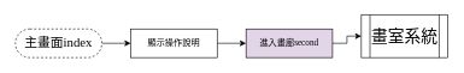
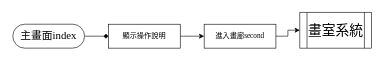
- <mxCell id="3" value="&lt;h2&gt;&lt;span style=&quot;font-weight: normal;&quot;&gt;主畫面index&lt;/span&gt;&lt;/h2&gt;" style="rounded=1;whiteSpace=wrap;html=1;fontSize=12;glass=0;strokeWidth=1;shadow=0;fontFamily=Kiwi Maru;fontSource=https%3A%2F%2Ffonts.googleapis.com%2Fcss%3Ffamily%3DKiwi%2BMaru;arcSize=50;dashed=1;" parent="1" vertex="1"><mxGeometry x="20" y="40" width="120" height="40" as="geometry" /></mxCell>
+ <mxCell id="3" value="&lt;h2&gt;&lt;span style=&quot;font-weight: normal;&quot;&gt;主畫面index&lt;/span&gt;&lt;/h2&gt;" style="rounded=1;whiteSpace=wrap;html=1;fontSize=12;glass=0;strokeWidth=1;shadow=0;fontFamily=Kiwi Maru;fontSource=https%3A%2F%2Ffonts.googleapis.com%2Fcss%3Ffamily%3DKiwi%2BMaru;arcSize=50;" parent="1" vertex="1"><mxGeometry x="20" y="40" width="120" height="40" as="geometry" /></mxCell>
- <mxCell id="2" value="" style="edgeStyle=orthogonalEdgeStyle;rounded=0;orthogonalLoop=1;jettySize=auto;html=1;fontFamily=Kiwi Maru;fontSource=https%3A%2F%2Ffonts.googleapis.com%2Fcss%3Ffamily%3DKiwi%2BMaru;" edge="1" parent="1" source="3" target="5"><mxGeometry relative="1" as="geometry" /></mxCell>
+ <mxCell id="2" value="" style="edgeStyle=orthogonalEdgeStyle;rounded=0;orthogonalLoop=1;jettySize=auto;html=1;fontFamily=Kiwi Maru;fontSource=https%3A%2F%2Ffonts.googleapis.com%2Fcss%3Ffamily%3DKiwi%2BMaru;endArrow=diamond;" edge="1" parent="1" source="3" target="5"><mxGeometry relative="1" as="geometry" /></mxCell>
- <mxCell id="7" value="進入畫廊second" style="rounded=0;whiteSpace=wrap;html=1;fontFamily=Kiwi Maru;fontSource=https%3A%2F%2Ffonts.googleapis.com%2Fcss%3Ffamily%3DKiwi%2BMaru;fillColor=#e1d5e7;" vertex="1" parent="1"><mxGeometry x="340" y="40" width="120" height="40" as="geometry" /></mxCell>
+ <mxCell id="7" value="進入畫廊second" style="rounded=0;whiteSpace=wrap;html=1;fontFamily=Kiwi Maru;fontSource=https%3A%2F%2Ffonts.googleapis.com%2Fcss%3Ffamily%3DKiwi%2BMaru;" vertex="1" parent="1"><mxGeometry x="340" y="40" width="120" height="40" as="geometry" /></mxCell>
